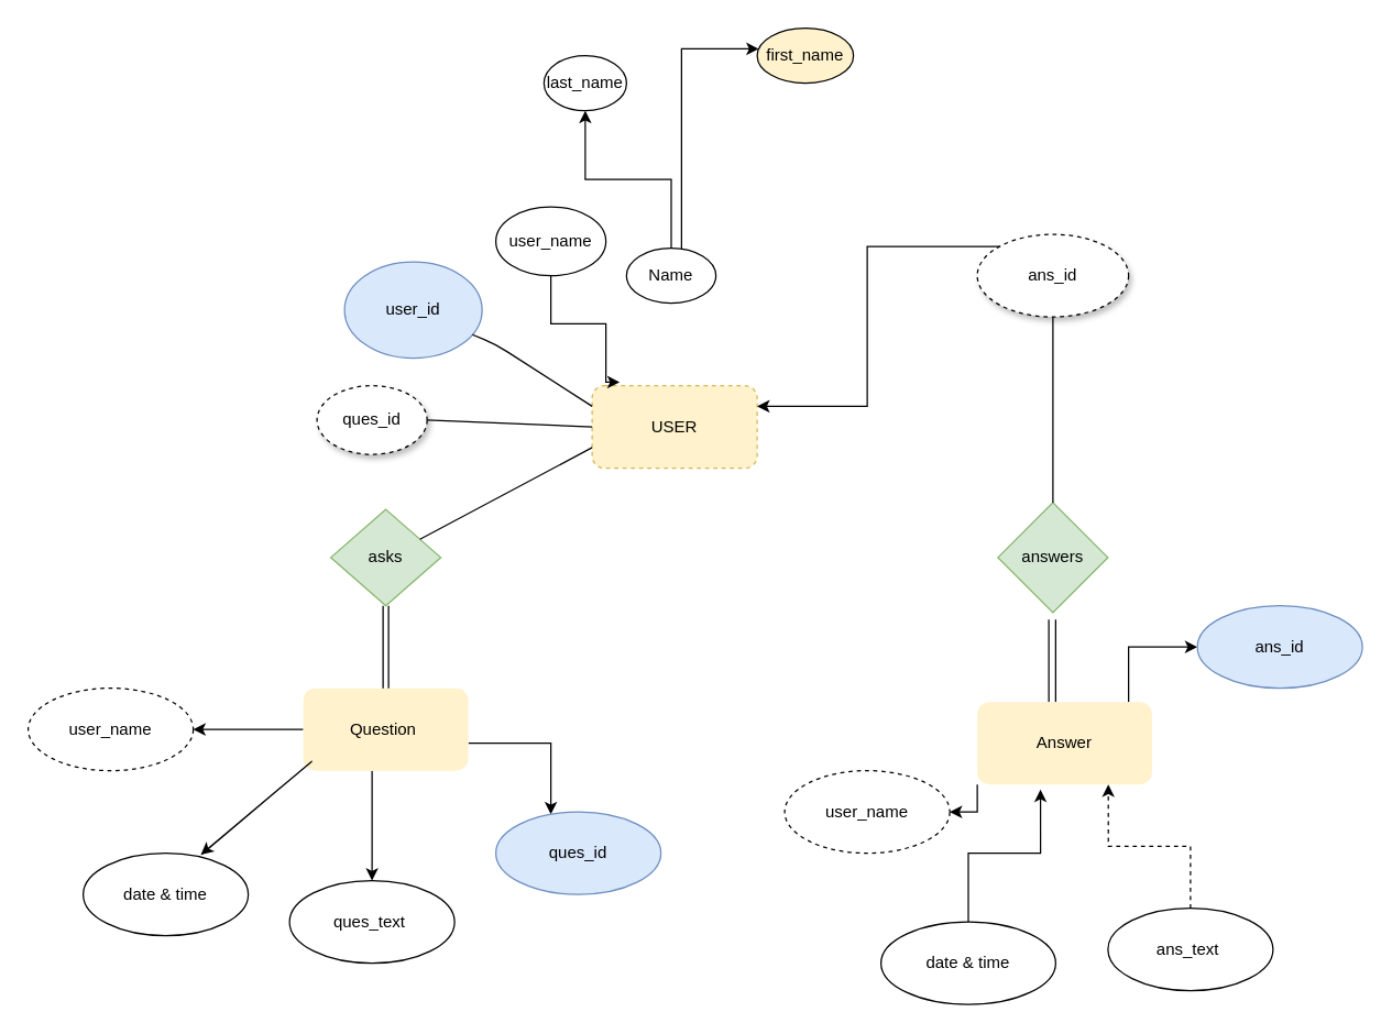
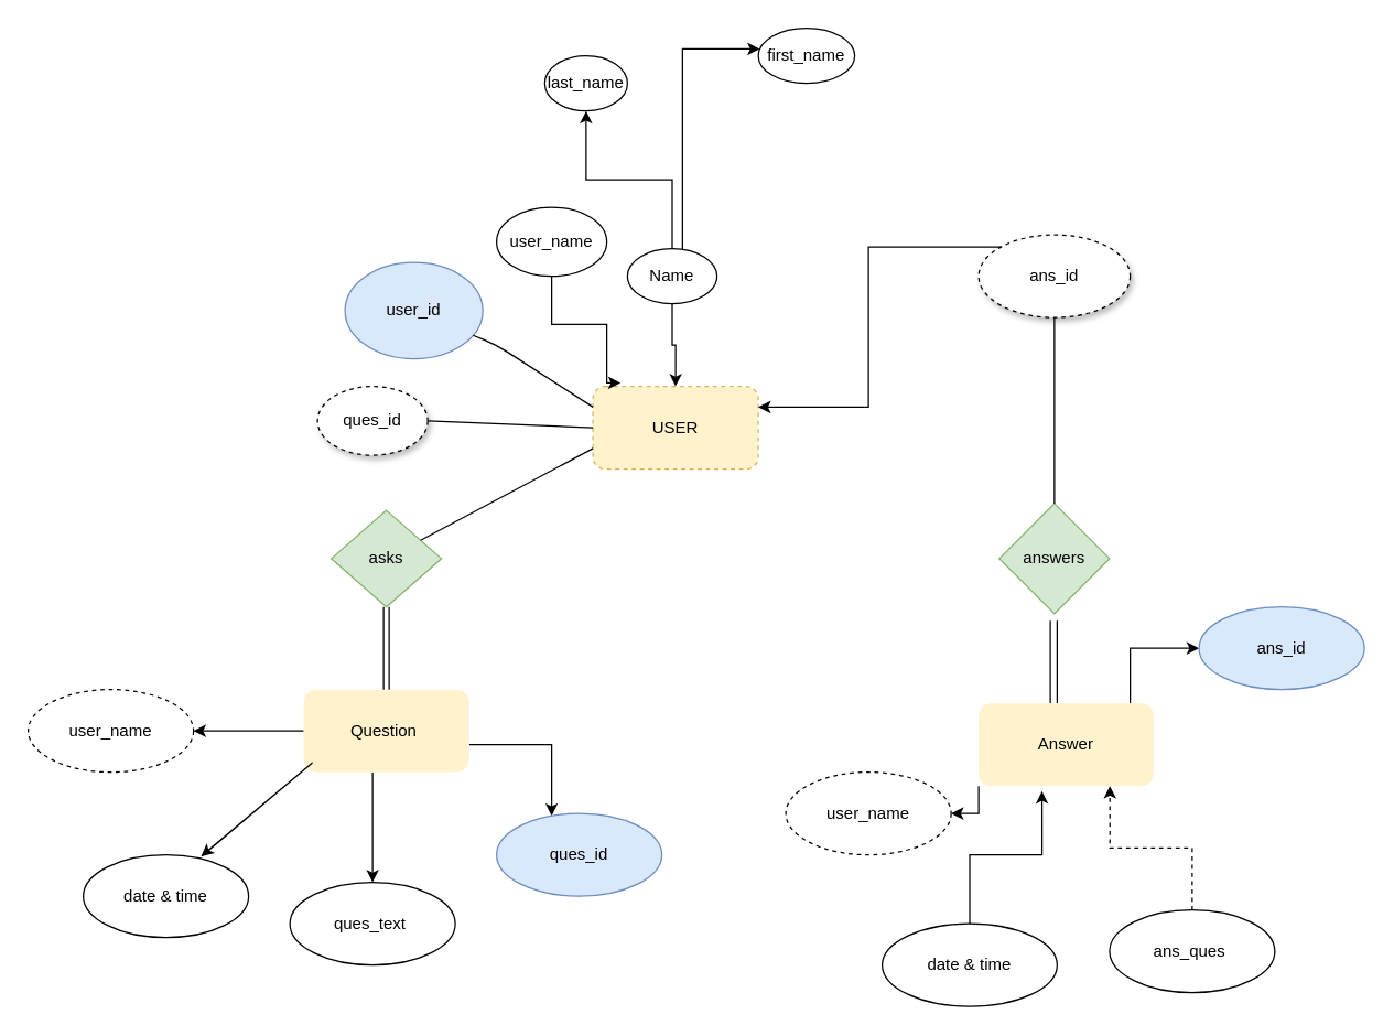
- <mxCell id="39" value="first_name" style="ellipse;whiteSpace=wrap;html=1;fillColor=#fff2cc;" vertex="1" parent="1"><mxGeometry x="550" y="20" width="70" height="40" as="geometry" /></mxCell>
+ <mxCell id="39" value="first_name" style="ellipse;whiteSpace=wrap;html=1;" vertex="1" parent="1"><mxGeometry x="550" y="20" width="70" height="40" as="geometry" /></mxCell>
+ <mxCell id="10" value="" style="edgeStyle=orthogonalEdgeStyle;rounded=0;orthogonalLoop=1;jettySize=auto;html=1;" edge="1" parent="1" source="13" target="2"><mxGeometry relative="1" as="geometry" /></mxCell>
- <mxCell id="35" value="ans_text&amp;nbsp;" style="ellipse;whiteSpace=wrap;html=1;rounded=1;" vertex="1" parent="1"><mxGeometry x="805" y="660" width="120" height="60" as="geometry" /></mxCell>
+ <mxCell id="35" value="ans_ques&amp;nbsp;" style="ellipse;whiteSpace=wrap;html=1;rounded=1;" vertex="1" parent="1"><mxGeometry x="805" y="660" width="120" height="60" as="geometry" /></mxCell>
